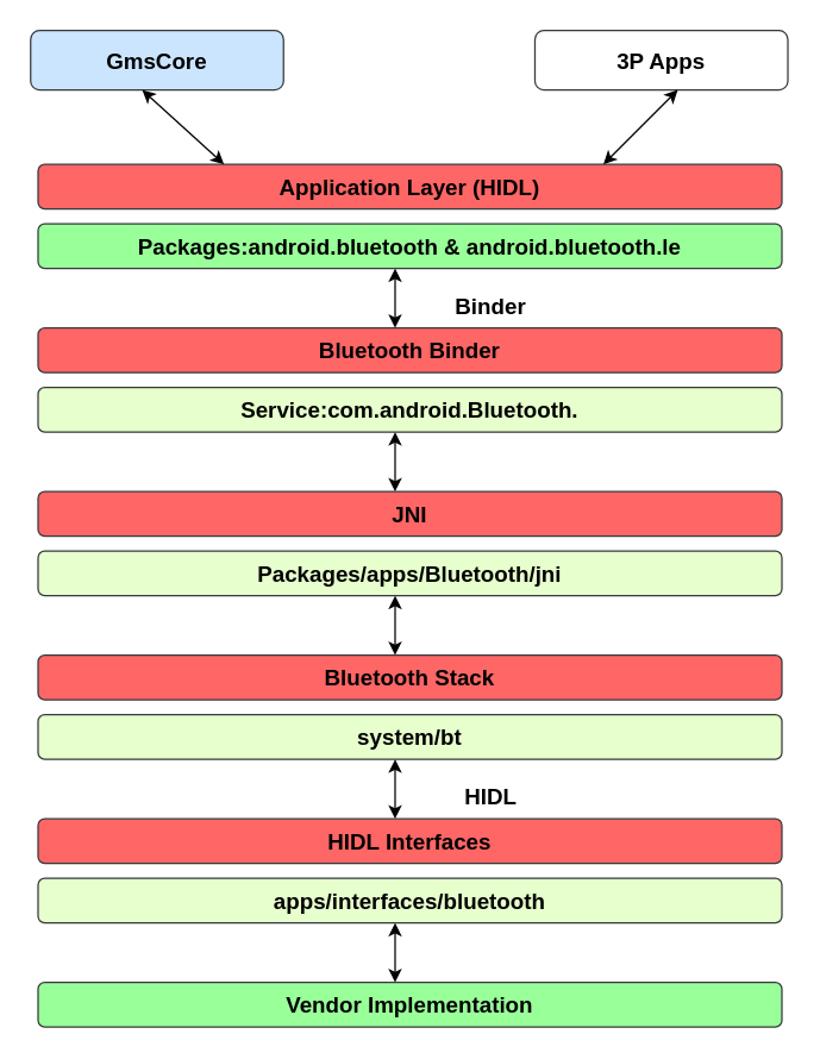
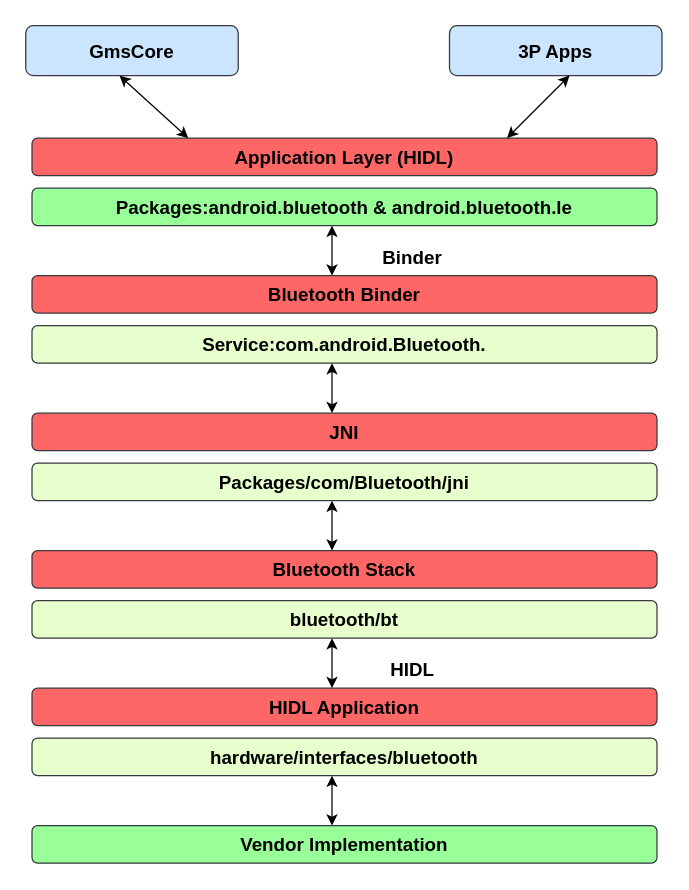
- <mxCell id="6" value="&lt;b&gt;3P Apps&lt;/b&gt;" style="rounded=1;whiteSpace=wrap;html=1;fontSize=15;fillColor=#ffffff;strokeColor=#36393d;" parent="1" vertex="1"><mxGeometry x="359" y="20" width="170" height="40" as="geometry" /></mxCell>
+ <mxCell id="6" value="&lt;b&gt;3P Apps&lt;/b&gt;" style="rounded=1;whiteSpace=wrap;html=1;fontSize=15;fillColor=#cce5ff;strokeColor=#36393d;" parent="1" vertex="1"><mxGeometry x="359" y="20" width="170" height="40" as="geometry" /></mxCell>
- <mxCell id="11" value="&lt;b&gt;Packages/apps/Bluetooth/jni&lt;/b&gt;" style="rounded=1;whiteSpace=wrap;html=1;fontSize=15;fillColor=#E6FFCC;strokeColor=#36393d;" vertex="1" parent="1"><mxGeometry x="25" y="370" width="500" height="30" as="geometry" /></mxCell>
+ <mxCell id="11" value="&lt;b&gt;Packages/com/Bluetooth/jni&lt;/b&gt;" style="rounded=1;whiteSpace=wrap;html=1;fontSize=15;fillColor=#E6FFCC;strokeColor=#36393d;" vertex="1" parent="1"><mxGeometry x="25" y="370" width="500" height="30" as="geometry" /></mxCell>
- <mxCell id="13" value="&lt;b&gt;system/bt&lt;/b&gt;" style="rounded=1;whiteSpace=wrap;html=1;fontSize=15;fillColor=#E6FFCC;strokeColor=#36393d;" vertex="1" parent="1"><mxGeometry x="25" y="480" width="500" height="30" as="geometry" /></mxCell>
+ <mxCell id="13" value="&lt;b&gt;bluetooth/bt&lt;/b&gt;" style="rounded=1;whiteSpace=wrap;html=1;fontSize=15;fillColor=#E6FFCC;strokeColor=#36393d;" vertex="1" parent="1"><mxGeometry x="25" y="480" width="500" height="30" as="geometry" /></mxCell>
- <mxCell id="14" value="&lt;b&gt;HIDL Interfaces&lt;/b&gt;" style="rounded=1;whiteSpace=wrap;html=1;fontSize=15;fillColor=#FF6666;strokeColor=#36393d;" vertex="1" parent="1"><mxGeometry x="25" y="550" width="500" height="30" as="geometry" /></mxCell>
+ <mxCell id="14" value="&lt;b&gt;HIDL Application&lt;/b&gt;" style="rounded=1;whiteSpace=wrap;html=1;fontSize=15;fillColor=#FF6666;strokeColor=#36393d;" vertex="1" parent="1"><mxGeometry x="25" y="550" width="500" height="30" as="geometry" /></mxCell>
- <mxCell id="15" value="&lt;b&gt;apps/interfaces/bluetooth&lt;/b&gt;" style="rounded=1;whiteSpace=wrap;html=1;fontSize=15;fillColor=#E6FFCC;strokeColor=#36393d;" vertex="1" parent="1"><mxGeometry x="25" y="590" width="500" height="30" as="geometry" /></mxCell>
+ <mxCell id="15" value="&lt;b&gt;hardware/interfaces/bluetooth&lt;/b&gt;" style="rounded=1;whiteSpace=wrap;html=1;fontSize=15;fillColor=#E6FFCC;strokeColor=#36393d;" vertex="1" parent="1"><mxGeometry x="25" y="590" width="500" height="30" as="geometry" /></mxCell>
